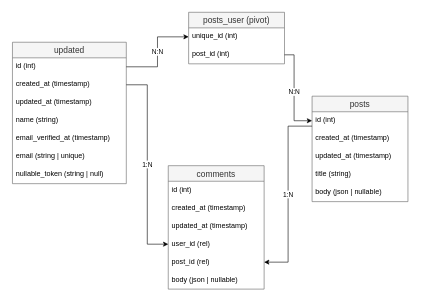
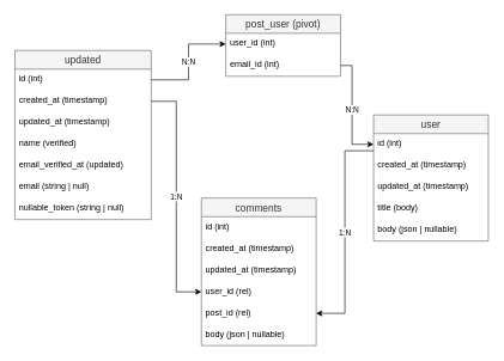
- <mxCell id="16" value="posts_user (pivot)" style="swimlane;fontStyle=0;childLayout=stackLayout;horizontal=1;startSize=26;horizontalStack=0;resizeParent=1;resizeParentMax=0;resizeLast=0;collapsible=1;marginBottom=0;align=center;fontSize=14;fillColor=#f5f5f5;strokeColor=#666666;fontColor=#333333;" vertex="1" parent="1"><mxGeometry x="314" y="20" width="160" height="86" as="geometry"><mxRectangle x="100" y="60" width="70" height="30" as="alternateBounds" /></mxGeometry></mxCell>
+ <mxCell id="16" value="post_user (pivot)" style="swimlane;fontStyle=0;childLayout=stackLayout;horizontal=1;startSize=26;horizontalStack=0;resizeParent=1;resizeParentMax=0;resizeLast=0;collapsible=1;marginBottom=0;align=center;fontSize=14;fillColor=#f5f5f5;strokeColor=#666666;fontColor=#333333;" vertex="1" parent="1"><mxGeometry x="314" y="20" width="160" height="86" as="geometry"><mxRectangle x="100" y="60" width="70" height="30" as="alternateBounds" /></mxGeometry></mxCell>
- <mxCell id="17" value="unique_id (int)" style="text;strokeColor=none;fillColor=none;spacingLeft=4;spacingRight=4;overflow=hidden;rotatable=0;points=[[0,0.5],[1,0.5]];portConstraint=eastwest;fontSize=12;" vertex="1" parent="16"><mxGeometry y="26" width="160" height="30" as="geometry" /></mxCell>
+ <mxCell id="17" value="user_id (int)" style="text;strokeColor=none;fillColor=none;spacingLeft=4;spacingRight=4;overflow=hidden;rotatable=0;points=[[0,0.5],[1,0.5]];portConstraint=eastwest;fontSize=12;" vertex="1" parent="16"><mxGeometry y="26" width="160" height="30" as="geometry" /></mxCell>
- <mxCell id="18" value="post_id (int)" style="text;strokeColor=none;fillColor=none;spacingLeft=4;spacingRight=4;overflow=hidden;rotatable=0;points=[[0,0.5],[1,0.5]];portConstraint=eastwest;fontSize=12;" vertex="1" parent="16"><mxGeometry y="56" width="160" height="30" as="geometry" /></mxCell>
+ <mxCell id="18" value="email_id (int)" style="text;strokeColor=none;fillColor=none;spacingLeft=4;spacingRight=4;overflow=hidden;rotatable=0;points=[[0,0.5],[1,0.5]];portConstraint=eastwest;fontSize=12;" vertex="1" parent="16"><mxGeometry y="56" width="160" height="30" as="geometry" /></mxCell>
- <mxCell id="10" value="posts" style="swimlane;fontStyle=0;childLayout=stackLayout;horizontal=1;startSize=26;horizontalStack=0;resizeParent=1;resizeParentMax=0;resizeLast=0;collapsible=1;marginBottom=0;align=center;fontSize=14;fillColor=#f5f5f5;strokeColor=#666666;fontColor=#333333;" vertex="1" parent="1"><mxGeometry x="520" y="160" width="160" height="176" as="geometry"><mxRectangle x="100" y="60" width="70" height="30" as="alternateBounds" /></mxGeometry></mxCell>
+ <mxCell id="10" value="user" style="swimlane;fontStyle=0;childLayout=stackLayout;horizontal=1;startSize=26;horizontalStack=0;resizeParent=1;resizeParentMax=0;resizeLast=0;collapsible=1;marginBottom=0;align=center;fontSize=14;fillColor=#f5f5f5;strokeColor=#666666;fontColor=#333333;" vertex="1" parent="1"><mxGeometry x="520" y="160" width="160" height="176" as="geometry"><mxRectangle x="100" y="60" width="70" height="30" as="alternateBounds" /></mxGeometry></mxCell>
- <mxCell id="6" value="name (string)" style="text;strokeColor=none;fillColor=none;spacingLeft=4;spacingRight=4;overflow=hidden;rotatable=0;points=[[0,0.5],[1,0.5]];portConstraint=eastwest;fontSize=12;" vertex="1" parent="2"><mxGeometry y="116" width="190" height="30" as="geometry" /></mxCell>
+ <mxCell id="6" value="name (verified)" style="text;strokeColor=none;fillColor=none;spacingLeft=4;spacingRight=4;overflow=hidden;rotatable=0;points=[[0,0.5],[1,0.5]];portConstraint=eastwest;fontSize=12;" vertex="1" parent="2"><mxGeometry y="116" width="190" height="30" as="geometry" /></mxCell>
- <mxCell id="7" value="email_verified_at (timestamp)" style="text;strokeColor=none;fillColor=none;spacingLeft=4;spacingRight=4;overflow=hidden;rotatable=0;points=[[0,0.5],[1,0.5]];portConstraint=eastwest;fontSize=12;" vertex="1" parent="2"><mxGeometry y="146" width="190" height="30" as="geometry" /></mxCell>
+ <mxCell id="7" value="email_verified_at (updated)" style="text;strokeColor=none;fillColor=none;spacingLeft=4;spacingRight=4;overflow=hidden;rotatable=0;points=[[0,0.5],[1,0.5]];portConstraint=eastwest;fontSize=12;" vertex="1" parent="2"><mxGeometry y="146" width="190" height="30" as="geometry" /></mxCell>
- <mxCell id="8" value="email (string | unique)" style="text;strokeColor=none;fillColor=none;spacingLeft=4;spacingRight=4;overflow=hidden;rotatable=0;points=[[0,0.5],[1,0.5]];portConstraint=eastwest;fontSize=12;" vertex="1" parent="2"><mxGeometry y="176" width="190" height="30" as="geometry" /></mxCell>
+ <mxCell id="8" value="email (string | null)" style="text;strokeColor=none;fillColor=none;spacingLeft=4;spacingRight=4;overflow=hidden;rotatable=0;points=[[0,0.5],[1,0.5]];portConstraint=eastwest;fontSize=12;" vertex="1" parent="2"><mxGeometry y="176" width="190" height="30" as="geometry" /></mxCell>
- <mxCell id="14" value="title (string)" style="text;strokeColor=none;fillColor=none;spacingLeft=4;spacingRight=4;overflow=hidden;rotatable=0;points=[[0,0.5],[1,0.5]];portConstraint=eastwest;fontSize=12;" vertex="1" parent="10"><mxGeometry y="116" width="160" height="30" as="geometry" /></mxCell>
+ <mxCell id="14" value="title (body)" style="text;strokeColor=none;fillColor=none;spacingLeft=4;spacingRight=4;overflow=hidden;rotatable=0;points=[[0,0.5],[1,0.5]];portConstraint=eastwest;fontSize=12;" vertex="1" parent="10"><mxGeometry y="116" width="160" height="30" as="geometry" /></mxCell>
